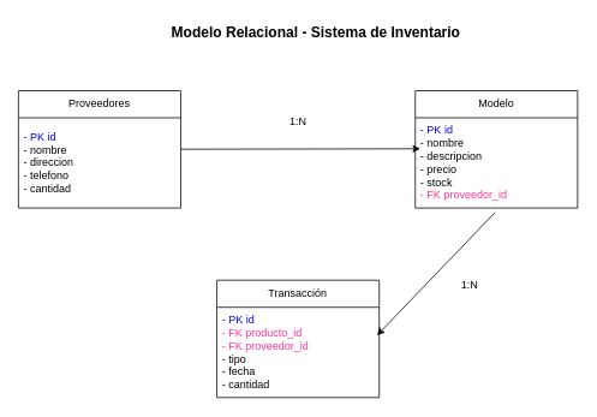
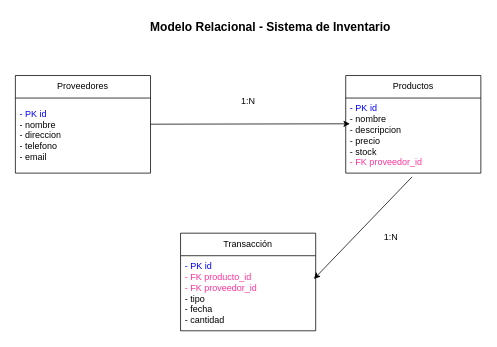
- <mxCell id="2" value="Modelo Relacional - Sistema de Inventario" style="text;html=1;strokeColor=none;fillColor=none;align=center;verticalAlign=middle;whiteSpace=wrap;rounded=0;fontSize=16;fontStyle=1;" parent="1" vertex="1"><mxGeometry x="150" y="20" width="400" height="30" as="geometry" /></mxCell>
+ <mxCell id="2" value="Modelo Relacional - Sistema de Inventario" style="text;html=1;strokeColor=none;fillColor=none;align=center;verticalAlign=middle;whiteSpace=wrap;rounded=0;fontSize=16;fontStyle=1;" parent="1" vertex="1"><mxGeometry x="160" y="20" width="400" height="30" as="geometry" /></mxCell>
- <mxCell id="8" value="Modelo" style="swimlane;fontStyle=0;childLayout=stackLayout;horizontal=1;startSize=30;horizontalStack=0;resizeParent=1;resizeParentMax=0;resizeLast=0;collapsible=1;marginBottom=0;whiteSpace=wrap;html=1;" parent="1" vertex="1"><mxGeometry x="460" y="100" width="180" height="130" as="geometry" /></mxCell>
+ <mxCell id="8" value="Productos" style="swimlane;fontStyle=0;childLayout=stackLayout;horizontal=1;startSize=30;horizontalStack=0;resizeParent=1;resizeParentMax=0;resizeLast=0;collapsible=1;marginBottom=0;whiteSpace=wrap;html=1;" parent="1" vertex="1"><mxGeometry x="460" y="100" width="180" height="130" as="geometry" /></mxCell>
- <mxCell id="7" value="&lt;font&gt;&lt;font style=&quot;color: rgb(0, 0, 255);&quot;&gt;- PK id&lt;/font&gt;&lt;br style=&quot;scrollbar-color: rgb(226, 226, 226) rgb(251, 251, 251);&quot;&gt;&lt;/font&gt;&lt;span style=&quot;color: rgb(0, 0, 0);&quot;&gt;- nombre&lt;/span&gt;&lt;br style=&quot;color: rgb(63, 63, 63); scrollbar-color: rgb(226, 226, 226) rgb(251, 251, 251);&quot;&gt;&lt;span style=&quot;color: rgb(0, 0, 0);&quot;&gt;- direccion&lt;/span&gt;&lt;br style=&quot;color: rgb(63, 63, 63); scrollbar-color: rgb(226, 226, 226) rgb(251, 251, 251);&quot;&gt;&lt;span style=&quot;color: rgb(0, 0, 0);&quot;&gt;- telefono&lt;/span&gt;&lt;br style=&quot;color: rgb(63, 63, 63); scrollbar-color: rgb(226, 226, 226) rgb(251, 251, 251);&quot;&gt;&lt;span style=&quot;color: rgb(0, 0, 0);&quot;&gt;- cantidad&lt;/span&gt;" style="text;strokeColor=none;fillColor=none;align=left;verticalAlign=middle;spacingLeft=4;spacingRight=4;overflow=hidden;points=[[0,0.5],[1,0.5]];portConstraint=eastwest;rotatable=0;whiteSpace=wrap;html=1;" parent="6" vertex="1"><mxGeometry y="30" width="180" height="100" as="geometry" /></mxCell>
+ <mxCell id="7" value="&lt;font&gt;&lt;font style=&quot;color: rgb(0, 0, 255);&quot;&gt;- PK id&lt;/font&gt;&lt;br style=&quot;scrollbar-color: rgb(226, 226, 226) rgb(251, 251, 251);&quot;&gt;&lt;/font&gt;&lt;span style=&quot;color: rgb(0, 0, 0);&quot;&gt;- nombre&lt;/span&gt;&lt;br style=&quot;color: rgb(63, 63, 63); scrollbar-color: rgb(226, 226, 226) rgb(251, 251, 251);&quot;&gt;&lt;span style=&quot;color: rgb(0, 0, 0);&quot;&gt;- direccion&lt;/span&gt;&lt;br style=&quot;color: rgb(63, 63, 63); scrollbar-color: rgb(226, 226, 226) rgb(251, 251, 251);&quot;&gt;&lt;span style=&quot;color: rgb(0, 0, 0);&quot;&gt;- telefono&lt;/span&gt;&lt;br style=&quot;color: rgb(63, 63, 63); scrollbar-color: rgb(226, 226, 226) rgb(251, 251, 251);&quot;&gt;&lt;span style=&quot;color: rgb(0, 0, 0);&quot;&gt;- email&lt;/span&gt;" style="text;strokeColor=none;fillColor=none;align=left;verticalAlign=middle;spacingLeft=4;spacingRight=4;overflow=hidden;points=[[0,0.5],[1,0.5]];portConstraint=eastwest;rotatable=0;whiteSpace=wrap;html=1;" parent="6" vertex="1"><mxGeometry y="30" width="180" height="100" as="geometry" /></mxCell>
